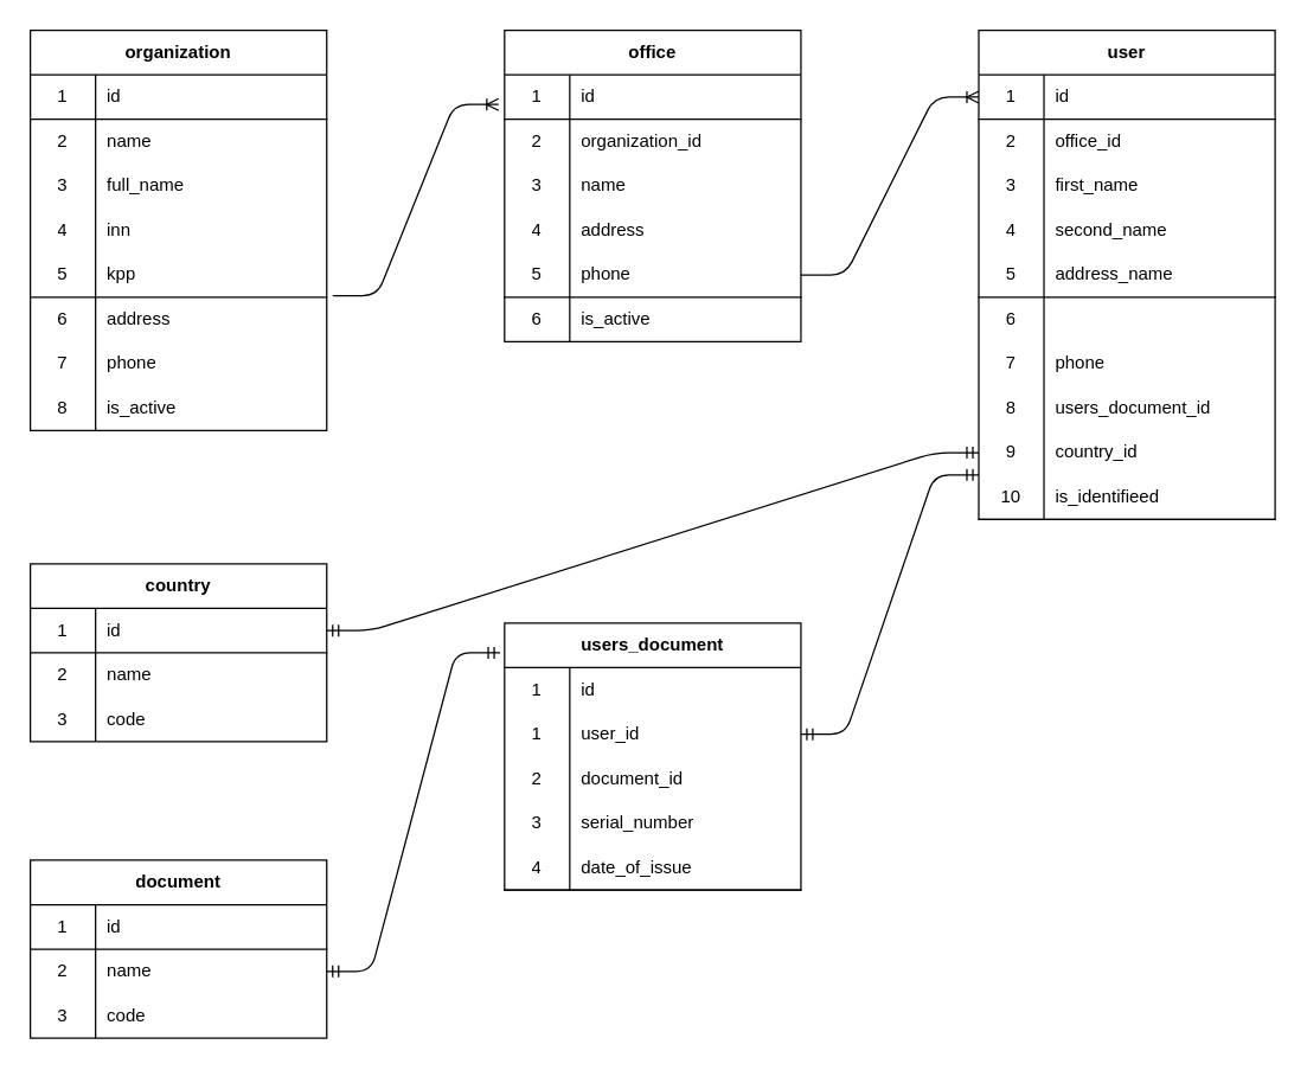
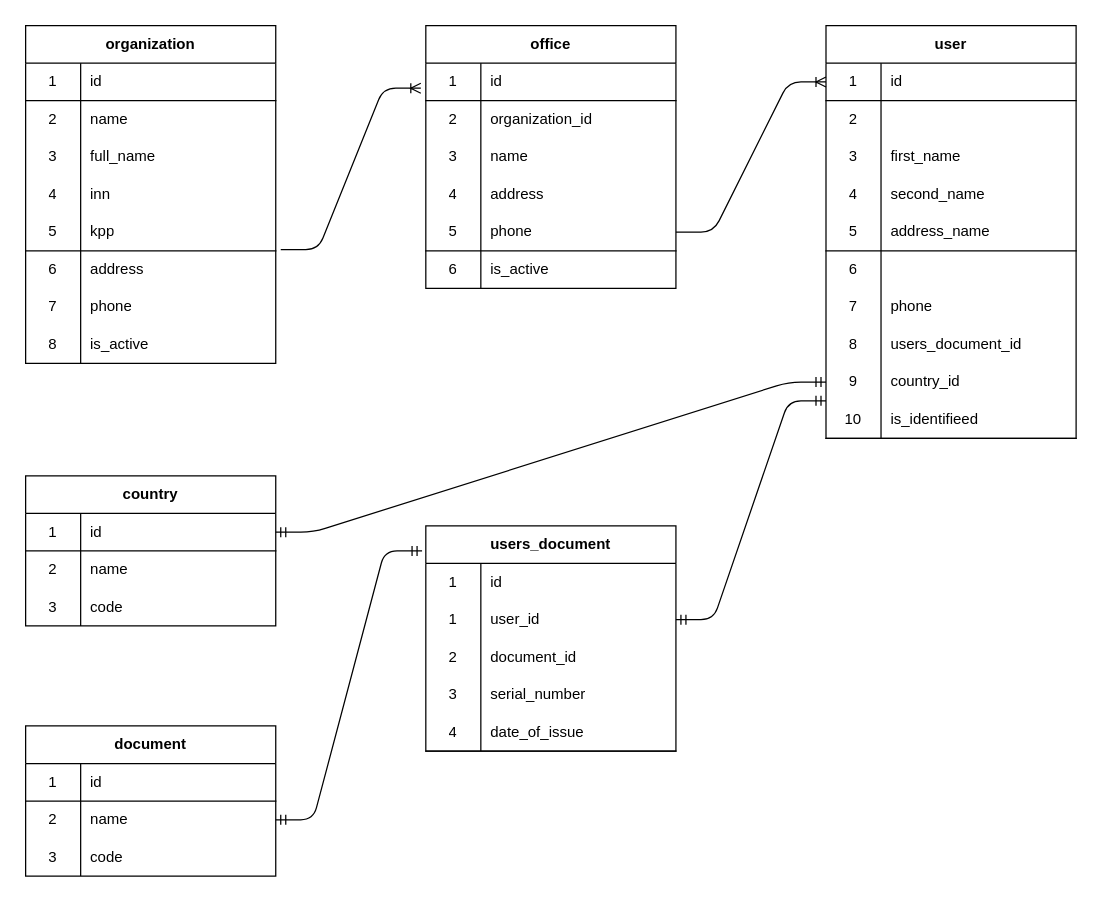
- <mxCell id="53" value="office_id" style="shape=partialRectangle;html=1;whiteSpace=wrap;connectable=0;fillColor=none;top=0;left=0;bottom=0;right=0;align=left;spacingLeft=6;overflow=hidden;" parent="51" vertex="1"><mxGeometry x="44" width="156" height="30" as="geometry" /></mxCell>
